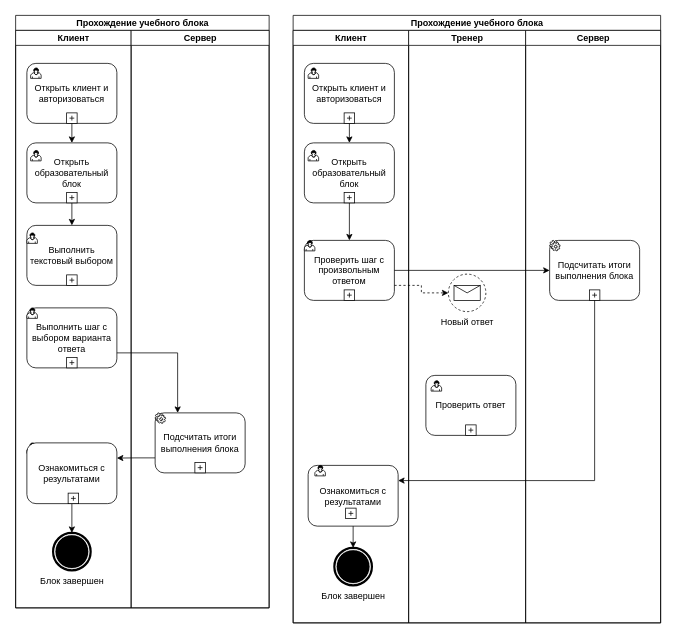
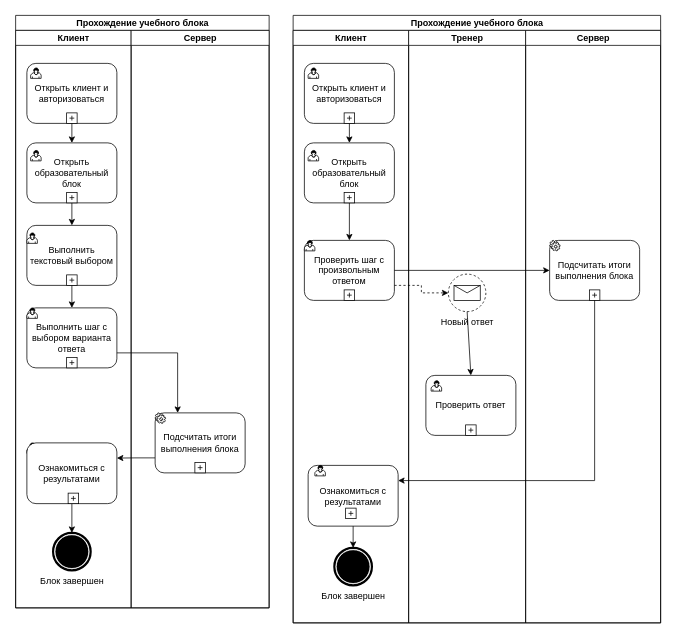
+ <mxCell id="16" style="edgeStyle=none;rounded=0;orthogonalLoop=1;jettySize=auto;html=1;exitX=0.5;exitY=1;exitDx=0;exitDy=0;entryX=0.5;entryY=0;entryDx=0;entryDy=0;" parent="3" source="10" target="11" edge="1"><mxGeometry relative="1" as="geometry" /></mxCell>
+ <mxCell id="50" style="edgeStyle=none;rounded=0;orthogonalLoop=1;jettySize=auto;html=1;exitX=0.5;exitY=1;exitDx=0;exitDy=0;entryX=0.5;entryY=0;entryDx=0;entryDy=0;" edge="1" parent="48" source="49" target="51"><mxGeometry relative="1" as="geometry"><mxPoint x="93" y="500" as="targetPoint" /><mxPoint x="-9" y="440" as="sourcePoint" /></mxGeometry></mxCell>
